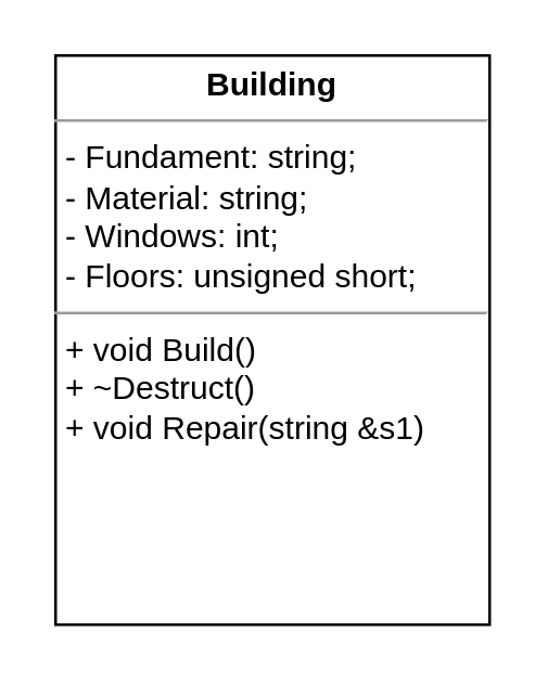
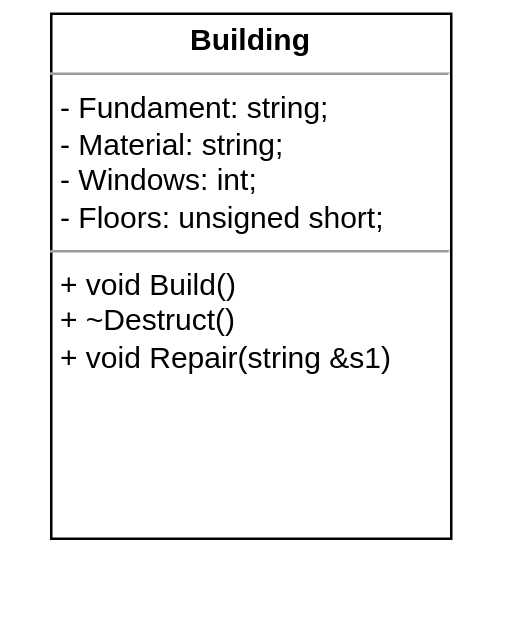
- <mxCell id="2" value="&lt;p style=&quot;margin:0px;margin-top:4px;text-align:center;&quot;&gt;&lt;b&gt;Building&lt;/b&gt;&lt;/p&gt;&lt;hr size=&quot;1&quot;&gt;&lt;p style=&quot;margin:0px;margin-left:4px;&quot;&gt;- Fundament: string;&lt;/p&gt;&lt;p style=&quot;margin:0px;margin-left:4px;&quot;&gt;- Material: string;&lt;/p&gt;&lt;p style=&quot;margin:0px;margin-left:4px;&quot;&gt;- Windows: int;&lt;/p&gt;&lt;p style=&quot;margin:0px;margin-left:4px;&quot;&gt;- Floors: unsigned short;&lt;/p&gt;&lt;hr size=&quot;1&quot;&gt;&lt;p style=&quot;margin:0px;margin-left:4px;&quot;&gt;+ void Build()&lt;/p&gt;&lt;p style=&quot;margin:0px;margin-left:4px;&quot;&gt;+ ~Destruct()&lt;/p&gt;&lt;p style=&quot;margin:0px;margin-left:4px;&quot;&gt;+ void Repair(string &amp;amp;s1)&lt;/p&gt;&lt;p style=&quot;margin:0px;margin-left:4px;&quot;&gt;&lt;br&gt;&lt;/p&gt;" style="verticalAlign=top;align=left;overflow=fill;fontSize=12;fontFamily=Helvetica;html=1;" vertex="1" parent="1"><mxGeometry x="20" y="20" width="160" height="210" as="geometry" /></mxCell>
+ <mxCell id="2" value="&lt;p style=&quot;margin:0px;margin-top:4px;text-align:center;&quot;&gt;&lt;b&gt;Building&lt;/b&gt;&lt;/p&gt;&lt;hr size=&quot;1&quot;&gt;&lt;p style=&quot;margin:0px;margin-left:4px;&quot;&gt;- Fundament: string;&lt;/p&gt;&lt;p style=&quot;margin:0px;margin-left:4px;&quot;&gt;- Material: string;&lt;/p&gt;&lt;p style=&quot;margin:0px;margin-left:4px;&quot;&gt;- Windows: int;&lt;/p&gt;&lt;p style=&quot;margin:0px;margin-left:4px;&quot;&gt;- Floors: unsigned short;&lt;/p&gt;&lt;hr size=&quot;1&quot;&gt;&lt;p style=&quot;margin:0px;margin-left:4px;&quot;&gt;+ void Build()&lt;/p&gt;&lt;p style=&quot;margin:0px;margin-left:4px;&quot;&gt;+ ~Destruct()&lt;/p&gt;&lt;p style=&quot;margin:0px;margin-left:4px;&quot;&gt;+ void Repair(string &amp;amp;s1)&lt;/p&gt;&lt;p style=&quot;margin:0px;margin-left:4px;&quot;&gt;&lt;br&gt;&lt;/p&gt;" style="verticalAlign=top;align=left;overflow=fill;fontSize=12;fontFamily=Helvetica;html=1;" vertex="1" parent="1"><mxGeometry x="20" y="5" width="160" height="210" as="geometry" /></mxCell>
